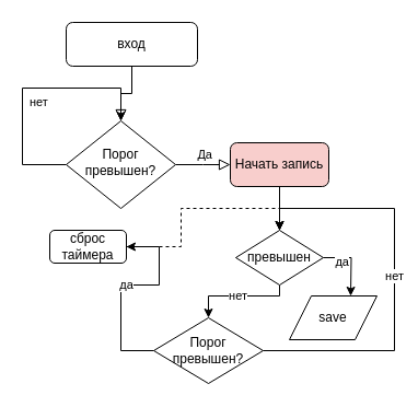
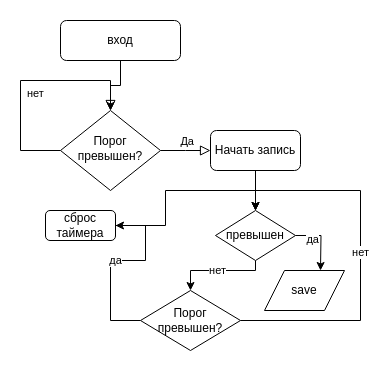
- <mxCell id="8" value="Начать запись" style="rounded=1;whiteSpace=wrap;html=1;fillColor=#f8cecc;" vertex="1" parent="1"><mxGeometry x="210" y="130" width="90" height="40" as="geometry" /></mxCell>
+ <mxCell id="8" value="Начать запись" style="rounded=1;whiteSpace=wrap;html=1;" vertex="1" parent="1"><mxGeometry x="210" y="130" width="90" height="40" as="geometry" /></mxCell>
- <mxCell id="15" style="edgeStyle=orthogonalEdgeStyle;rounded=0;orthogonalLoop=1;jettySize=auto;html=1;entryX=0.5;entryY=0;entryDx=0;entryDy=0;dashed=1;" edge="1" parent="1" source="16" target="11"><mxGeometry relative="1" as="geometry" /></mxCell>
+ <mxCell id="15" style="edgeStyle=orthogonalEdgeStyle;rounded=0;orthogonalLoop=1;jettySize=auto;html=1;entryX=0.5;entryY=0;entryDx=0;entryDy=0;" edge="1" parent="1" source="16" target="11"><mxGeometry relative="1" as="geometry" /></mxCell>
